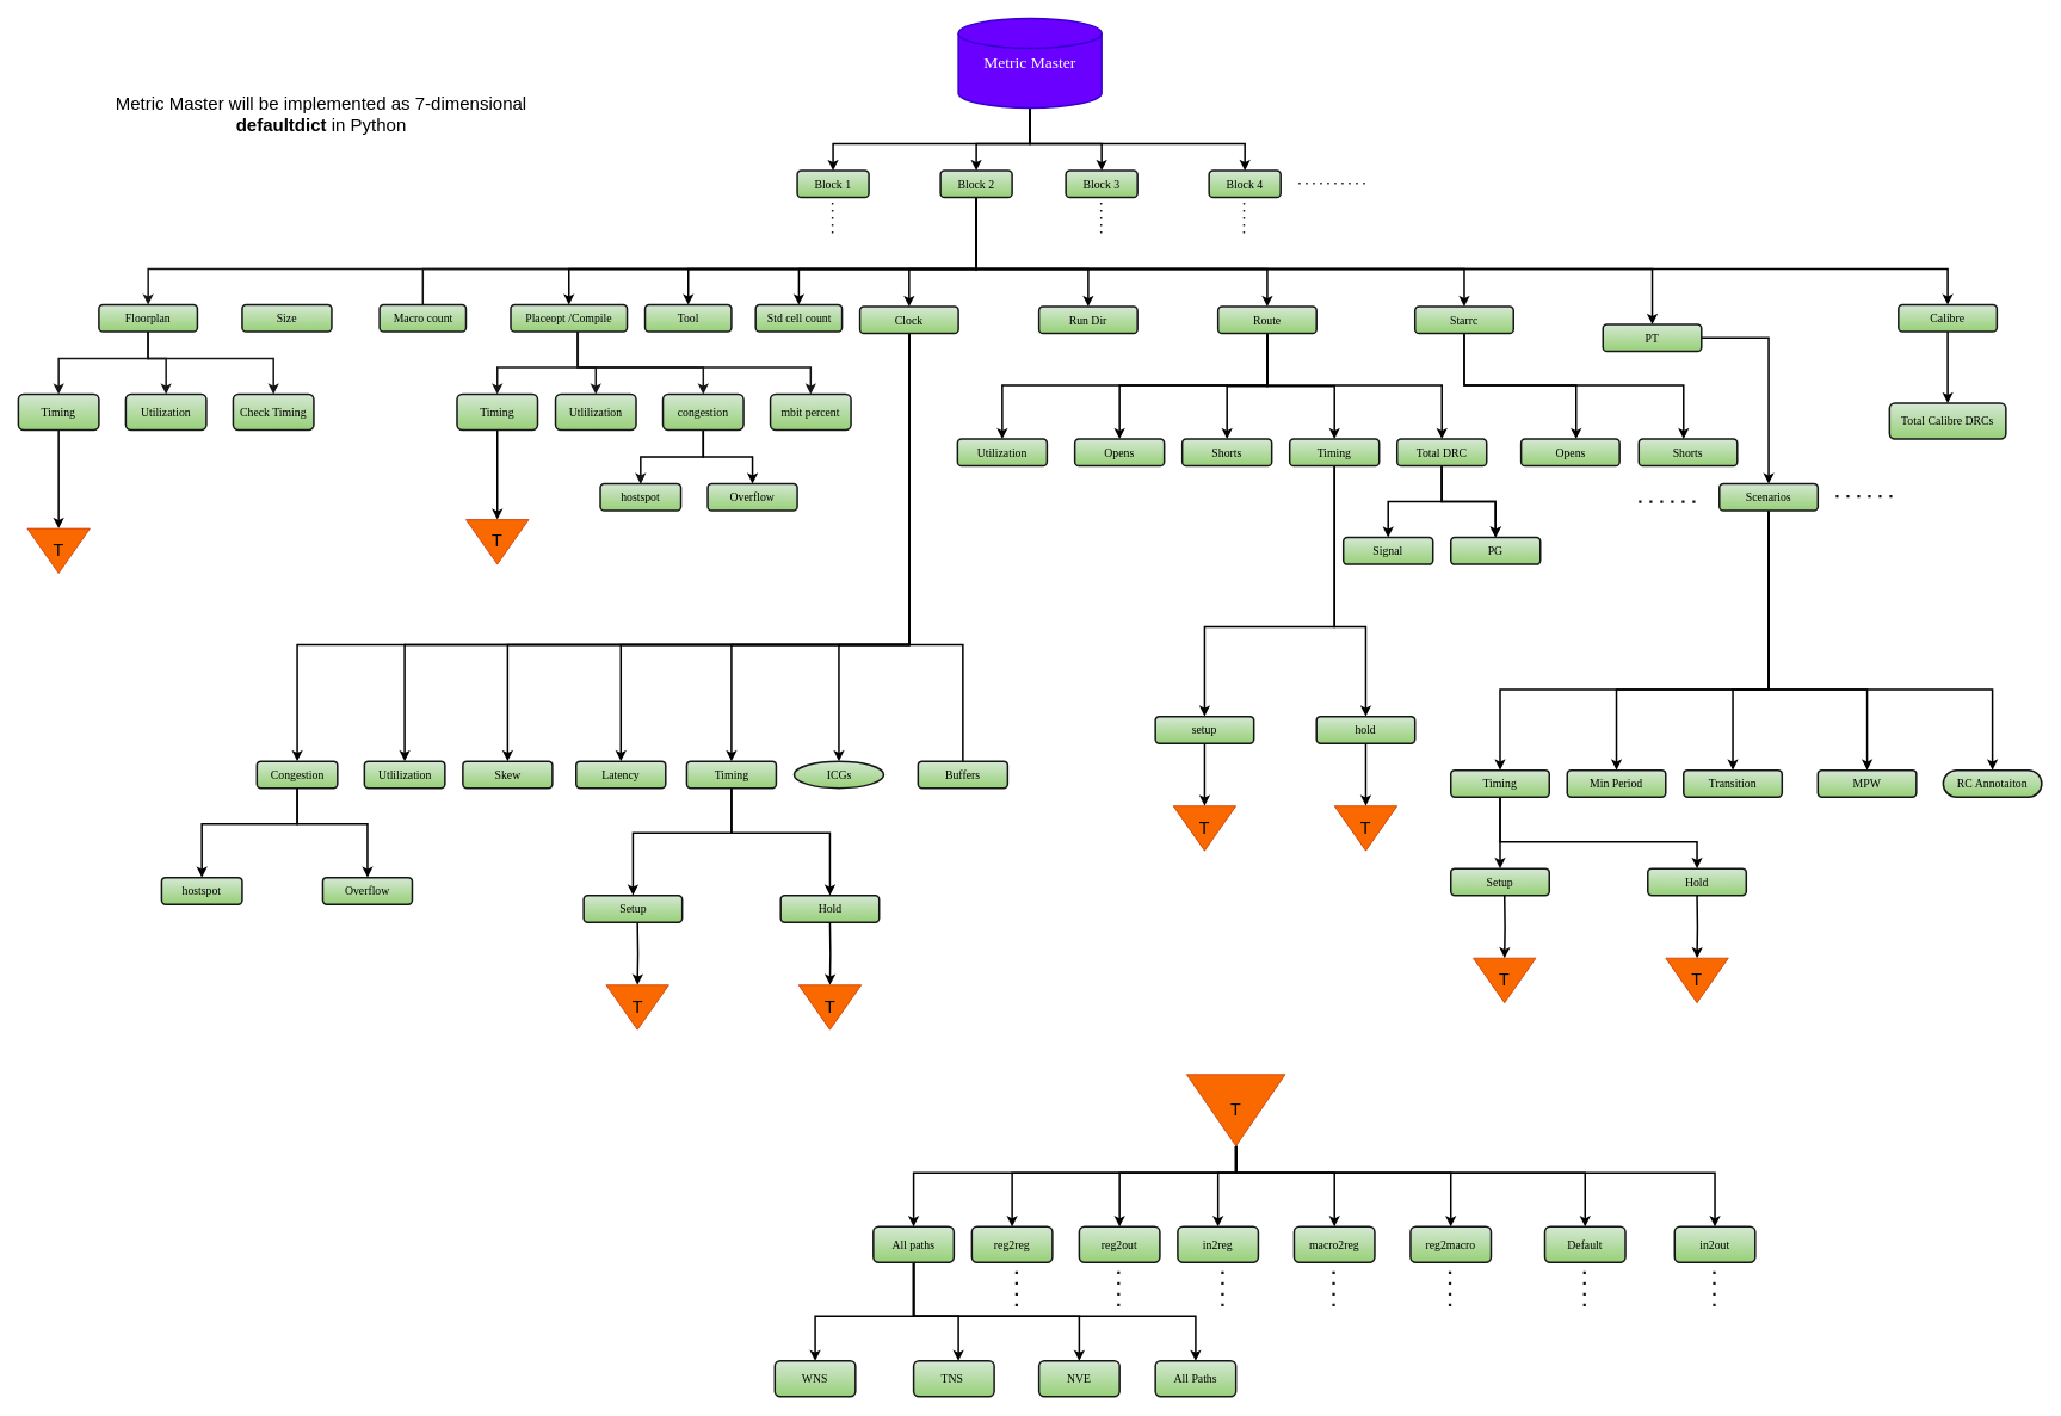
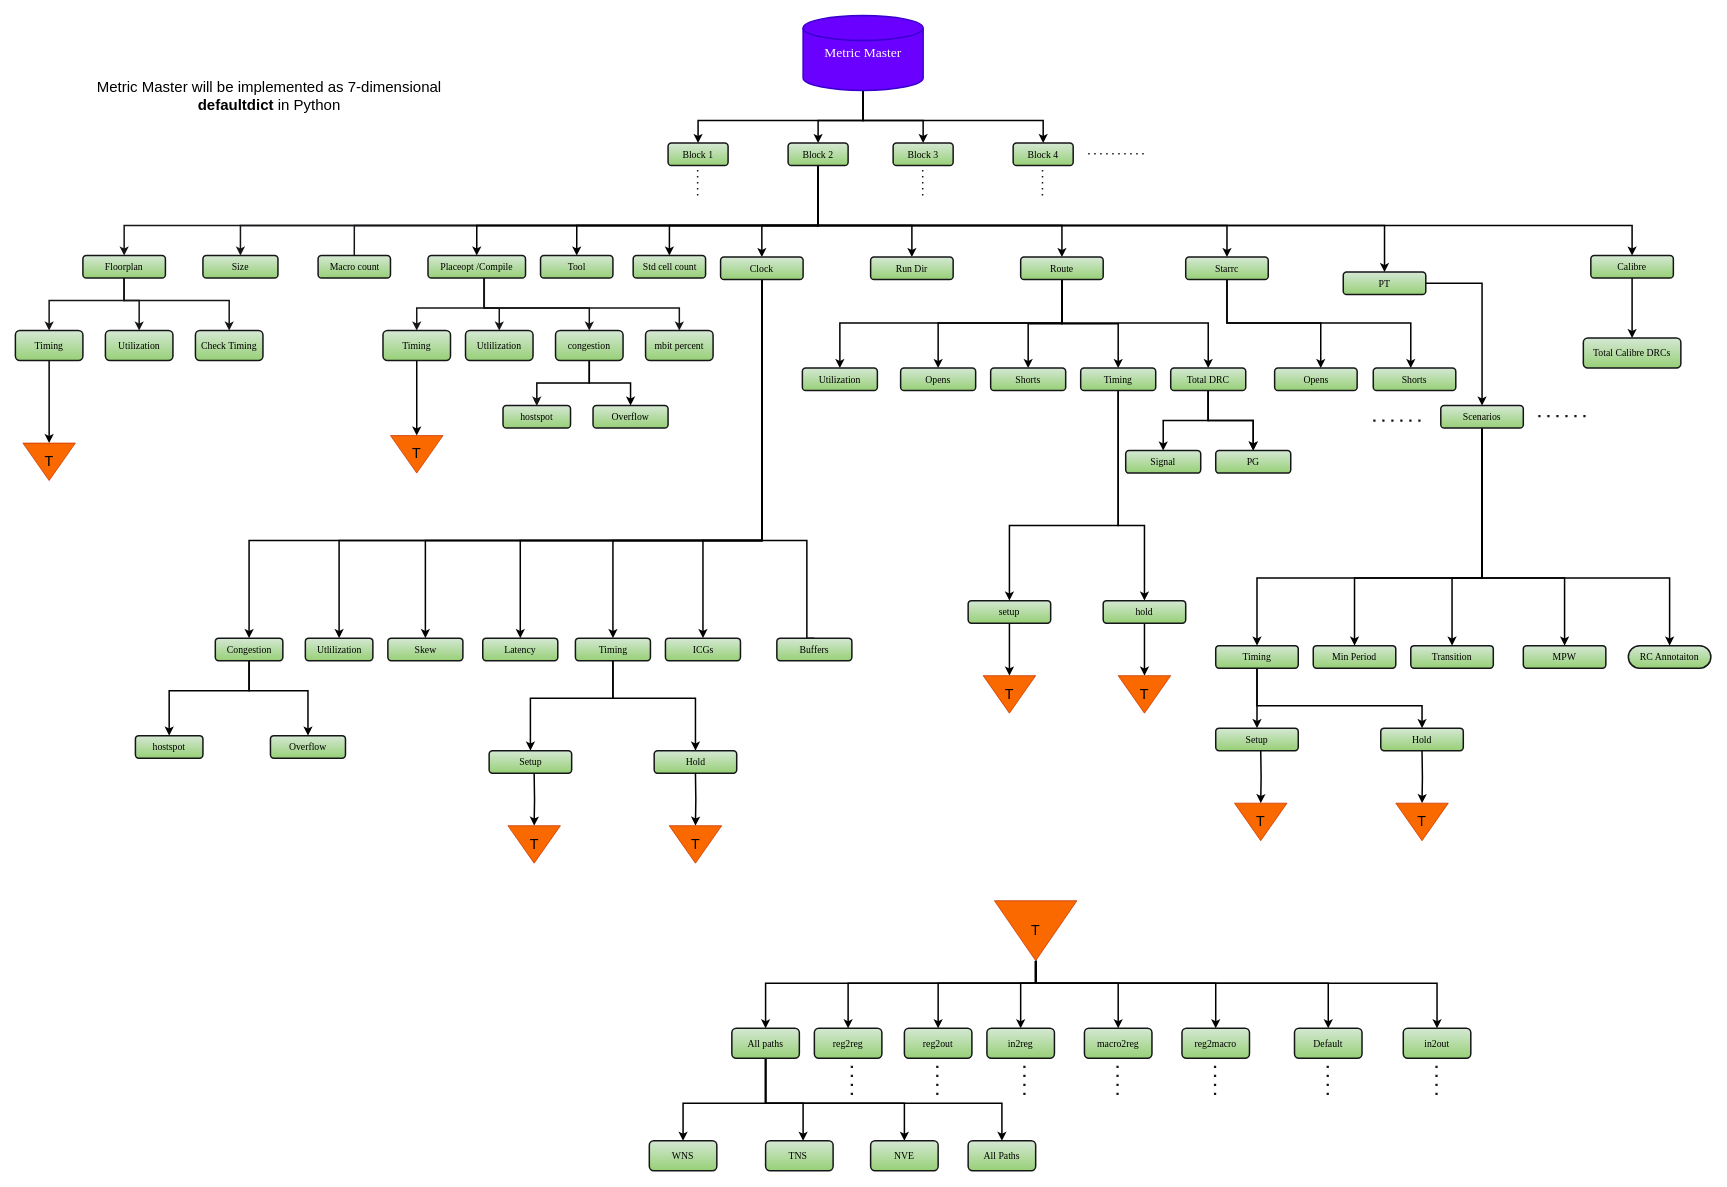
+ <mxCell id="8" style="edgeStyle=orthogonalEdgeStyle;rounded=0;orthogonalLoop=1;jettySize=auto;html=1;fillColor=#d5e8d4;strokeColor=#161618;gradientColor=#97d077;strokeWidth=2;shadow=0;fontSize=13;fontFamily=Verdana;" parent="1" source="15" target="49" edge="1"><mxGeometry relative="1" as="geometry"><Array as="points"><mxPoint x="1090" y="300" /><mxPoint x="320" y="300" /></Array></mxGeometry></mxCell>
- <mxCell id="78" value="ICGs" style="ellipse;whiteSpace=wrap;html=1;fillColor=#d5e8d4;strokeColor=#161618;gradientColor=#97d077;strokeWidth=2;shadow=0;fontSize=13;fontFamily=Verdana;" vertex="1" parent="1"><mxGeometry x="886.5" y="850" width="100" height="30" as="geometry" /></mxCell>
+ <mxCell id="78" value="ICGs" style="rounded=1;whiteSpace=wrap;html=1;fillColor=#d5e8d4;strokeColor=#161618;gradientColor=#97d077;strokeWidth=2;shadow=0;fontSize=13;fontFamily=Verdana;" vertex="1" parent="1"><mxGeometry x="886.5" y="850" width="100" height="30" as="geometry" /></mxCell>
- <mxCell id="79" value="Buffers" style="rounded=1;whiteSpace=wrap;html=1;fillColor=#d5e8d4;strokeColor=#161618;gradientColor=#97d077;strokeWidth=2;shadow=0;fontSize=13;fontFamily=Verdana;" vertex="1" parent="1"><mxGeometry x="1025" y="850" width="100" height="30" as="geometry" /></mxCell>
+ <mxCell id="79" value="Buffers" style="rounded=1;whiteSpace=wrap;html=1;fillColor=#d5e8d4;strokeColor=#161618;gradientColor=#97d077;strokeWidth=2;shadow=0;fontSize=13;fontFamily=Verdana;" vertex="1" parent="1"><mxGeometry x="1035" y="850" width="100" height="30" as="geometry" /></mxCell>
